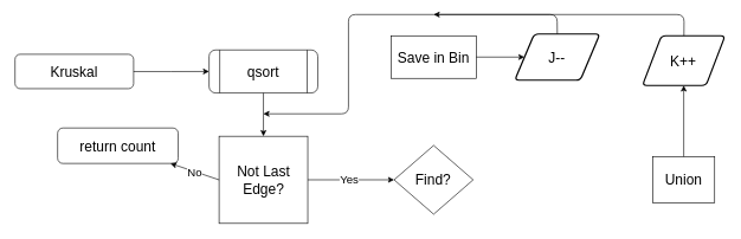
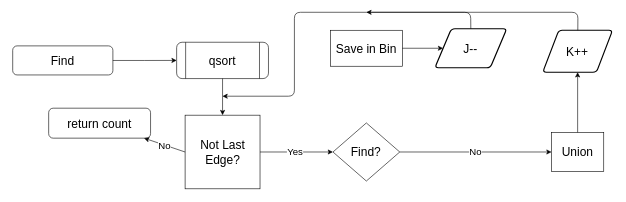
- <mxCell id="2" value="&lt;font style=&quot;font-size: 20px&quot;&gt;Kruskal&lt;/font&gt;" style="rounded=1;whiteSpace=wrap;html=1;fontSize=12;glass=0;strokeWidth=1;shadow=0;" parent="1" vertex="1"><mxGeometry x="20" y="76.06" width="167.143" height="48.462" as="geometry" /></mxCell>
+ <mxCell id="2" value="&lt;font style=&quot;font-size: 20px&quot;&gt;Find&lt;/font&gt;" style="rounded=1;whiteSpace=wrap;html=1;fontSize=12;glass=0;strokeWidth=1;shadow=0;" parent="1" vertex="1"><mxGeometry x="20" y="76.06" width="167.143" height="48.462" as="geometry" /></mxCell>
+ <mxCell id="10" value="&lt;font style=&quot;font-size: 16px&quot;&gt;No&lt;/font&gt;" style="edgeStyle=orthogonalEdgeStyle;rounded=0;orthogonalLoop=1;jettySize=auto;html=1;" edge="1" parent="1" source="8" target="9"><mxGeometry x="784.29" y="-30" as="geometry" /></mxCell>
